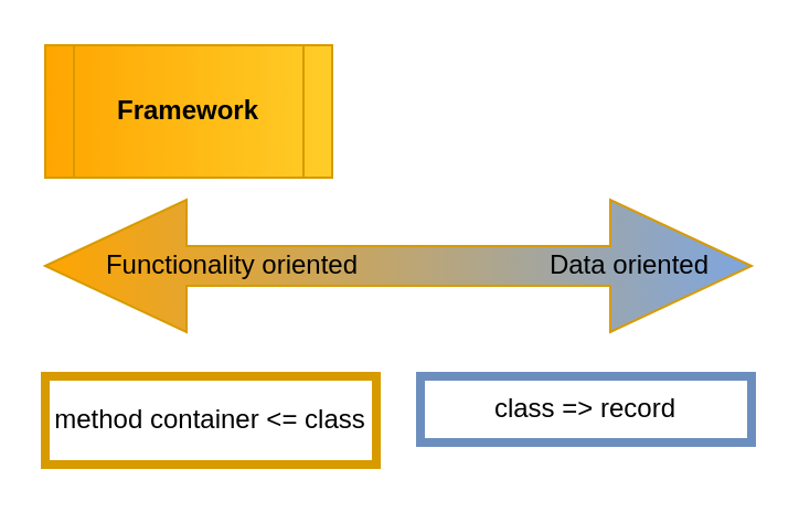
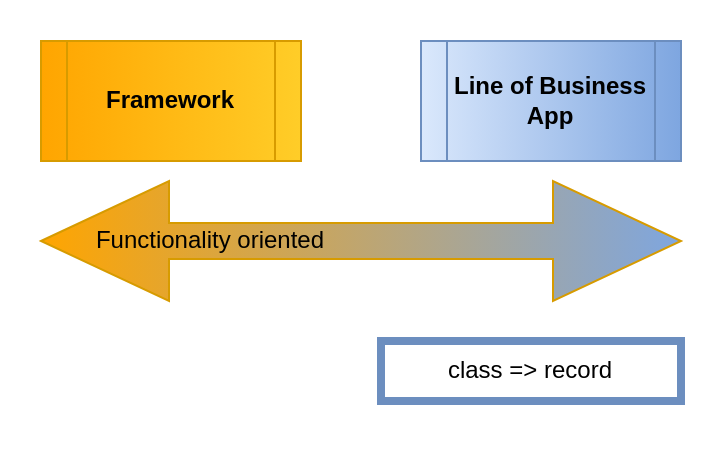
+ <mxCell id="3" value="Line of Business App" style="shape=process;whiteSpace=wrap;html=1;backgroundOutline=1;fillColor=#dae8fc;gradientColor=#7ea6e0;strokeColor=#6c8ebf;gradientDirection=east;fontStyle=1" vertex="1" parent="1"><mxGeometry x="210" y="20" width="130" height="60" as="geometry" /></mxCell>
- <mxCell id="7" value="Data oriented" style="text;html=1;strokeColor=none;fillColor=none;align=center;verticalAlign=middle;whiteSpace=wrap;rounded=0;" vertex="1" parent="1"><mxGeometry x="240" y="105" width="90" height="30" as="geometry" /></mxCell>
- <mxCell id="5" value="method container &amp;lt;= class" style="rounded=0;whiteSpace=wrap;html=1;fillColor=none;gradientColor=#ffa500;strokeColor=#d79b00;strokeWidth=4;" vertex="1" parent="1"><mxGeometry x="20" y="170" width="150" height="40" as="geometry" /></mxCell>
